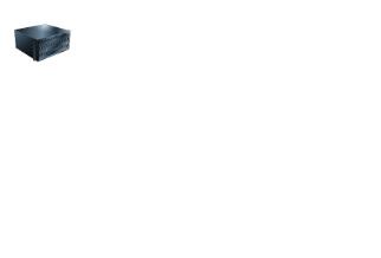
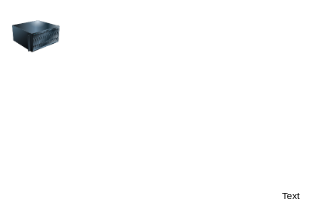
+ <mxCell id="3" value="Text" style="text;strokeColor=none;fillColor=none;html=1;align=center;verticalAlign=middle;whiteSpace=wrap;rounded=0;fontSize=16;" vertex="1" parent="1"><mxGeometry x="455" y="311" width="60" height="30" as="geometry" /></mxCell>
